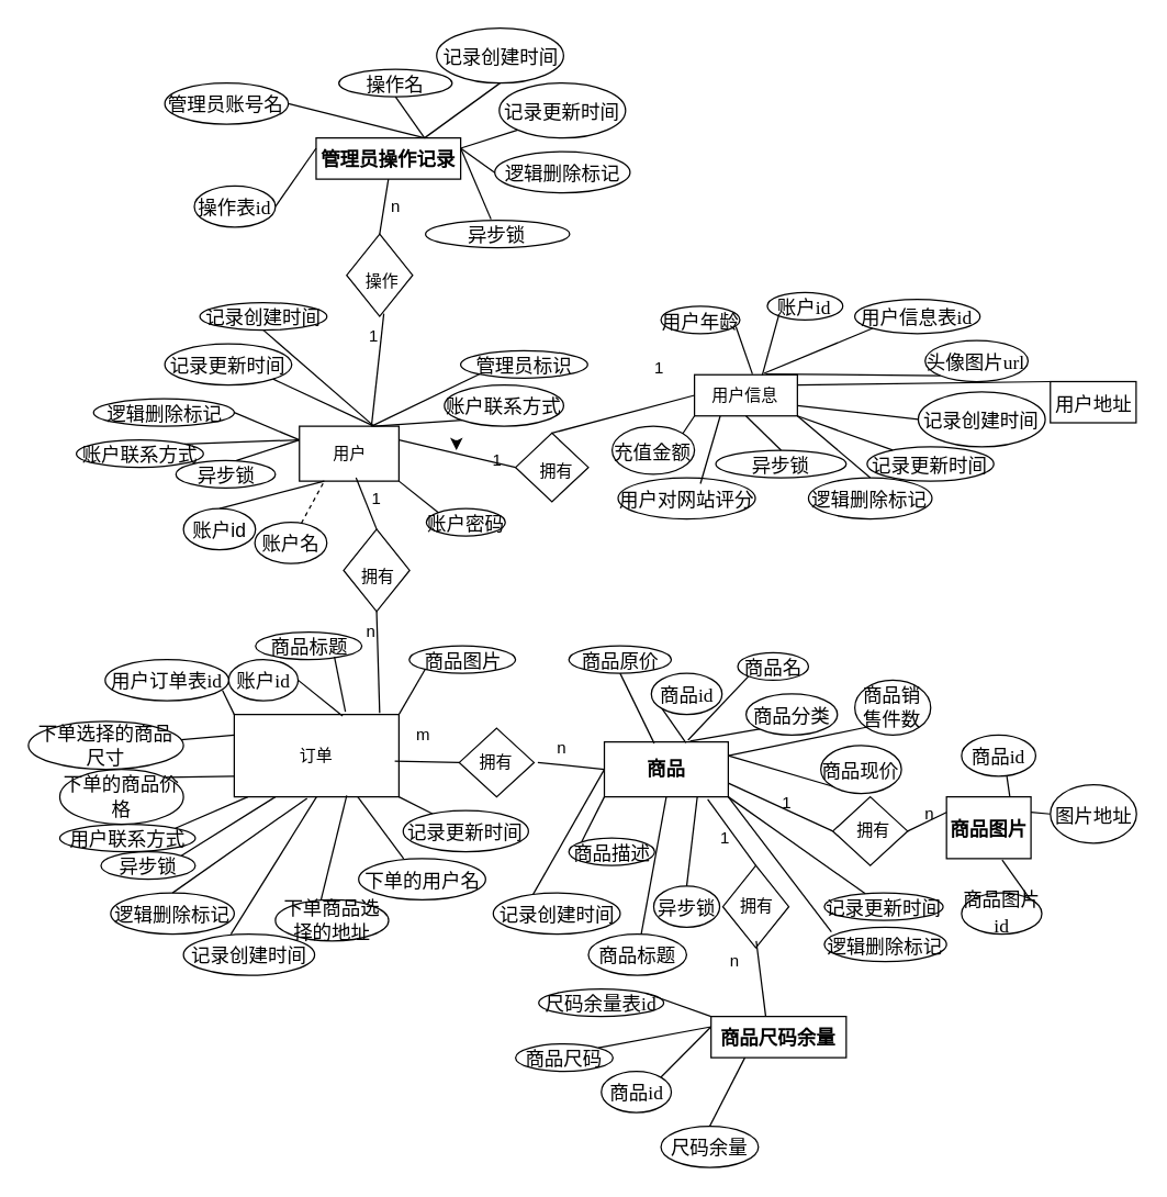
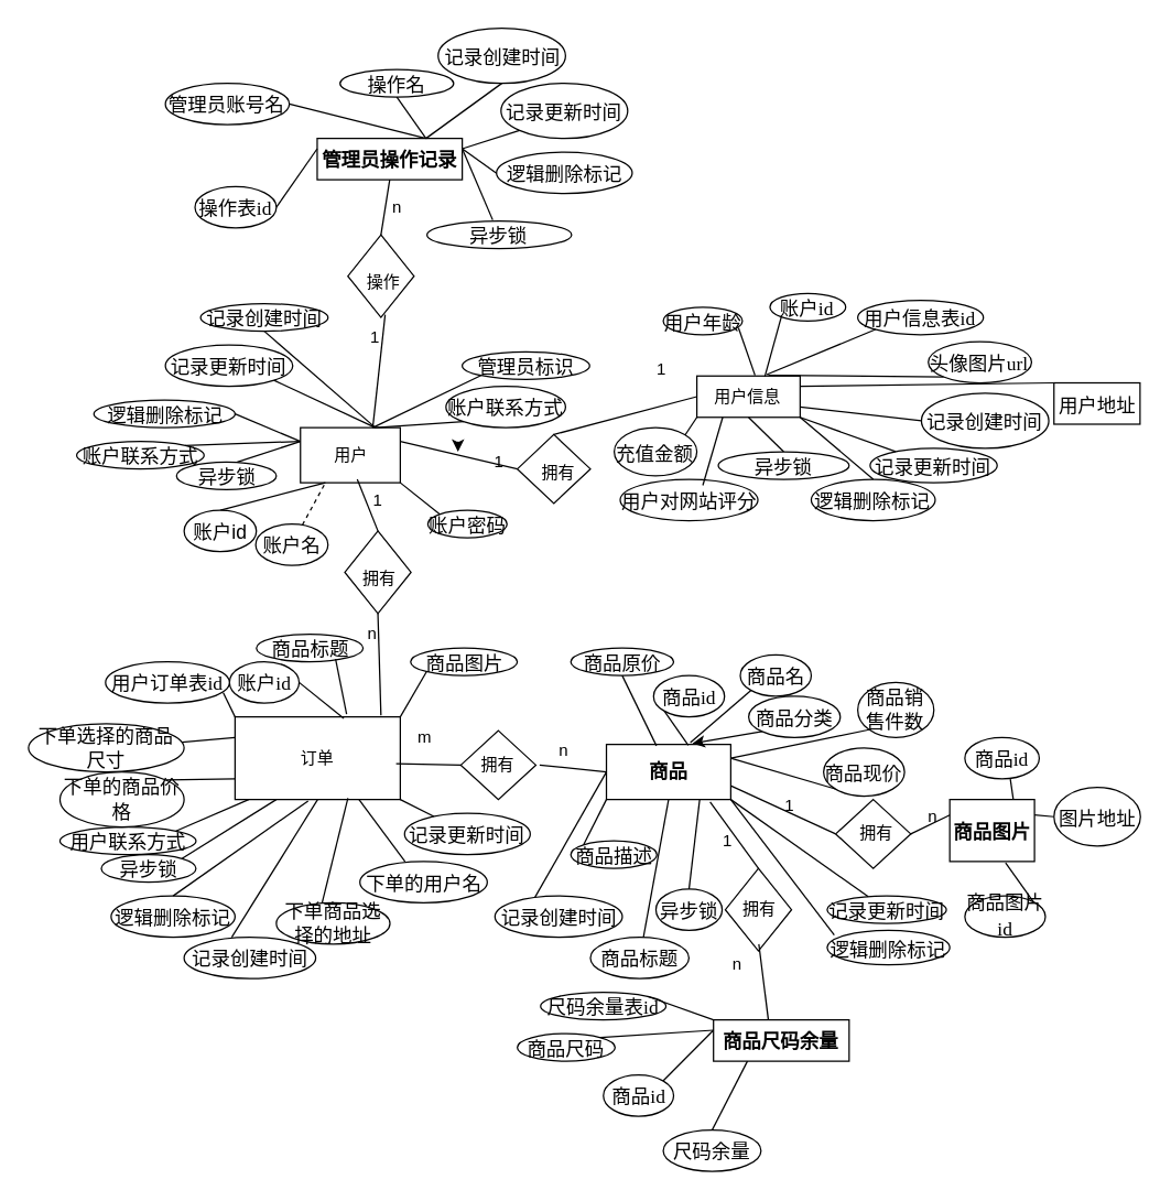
- <mxCell id="74" value="&lt;span style=&quot;font-size: 10.5pt&quot;&gt;商品名&lt;/span&gt;&lt;span style=&quot;font-size: medium&quot;&gt;&lt;/span&gt;" style="ellipse;whiteSpace=wrap;html=1;" vertex="1" parent="1"><mxGeometry x="536.92" y="475" width="51.54" height="20" as="geometry" /></mxCell>
+ <mxCell id="74" value="&lt;span style=&quot;font-size: 10.5pt&quot;&gt;商品名&lt;/span&gt;&lt;span style=&quot;font-size: medium&quot;&gt;&lt;/span&gt;" style="ellipse;whiteSpace=wrap;html=1;" vertex="1" parent="1"><mxGeometry x="536.92" y="475" width="51.54" height="30" as="geometry" /></mxCell>
- <mxCell id="79" value="" style="endArrow=none;html=1;rounded=0;entryX=0.692;entryY=-0.017;entryDx=0;entryDy=0;exitX=0;exitY=1;exitDx=0;exitDy=0;entryPerimeter=0;" edge="1" parent="1" source="78" target="71"><mxGeometry width="50" height="50" relative="1" as="geometry"><mxPoint x="547.5" y="890" as="sourcePoint" /><mxPoint x="700" y="720" as="targetPoint" /></mxGeometry></mxCell>
+ <mxCell id="79" value="" style="endArrow=classic;html=1;rounded=0;entryX=0.692;entryY=-0.017;entryDx=0;entryDy=0;exitX=0;exitY=1;exitDx=0;exitDy=0;entryPerimeter=0;" edge="1" parent="1" source="78" target="71"><mxGeometry width="50" height="50" relative="1" as="geometry"><mxPoint x="547.5" y="890" as="sourcePoint" /><mxPoint x="700" y="720" as="targetPoint" /></mxGeometry></mxCell>
- <mxCell id="103" value="&lt;span style=&quot;font-size: 10.5pt&quot;&gt;商品尺码&lt;/span&gt;&lt;span style=&quot;font-size: medium&quot;&gt;&lt;/span&gt;" style="ellipse;whiteSpace=wrap;html=1;" vertex="1" parent="1"><mxGeometry x="375" y="760" width="71" height="20" as="geometry" /></mxCell>
+ <mxCell id="103" value="&lt;span style=&quot;font-size: 10.5pt&quot;&gt;商品尺码&lt;/span&gt;&lt;span style=&quot;font-size: medium&quot;&gt;&lt;/span&gt;" style="ellipse;whiteSpace=wrap;html=1;" vertex="1" parent="1"><mxGeometry x="375" y="750" width="71" height="20" as="geometry" /></mxCell>
